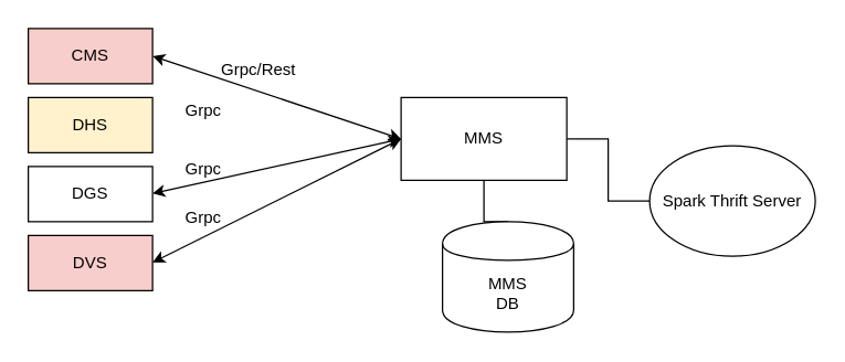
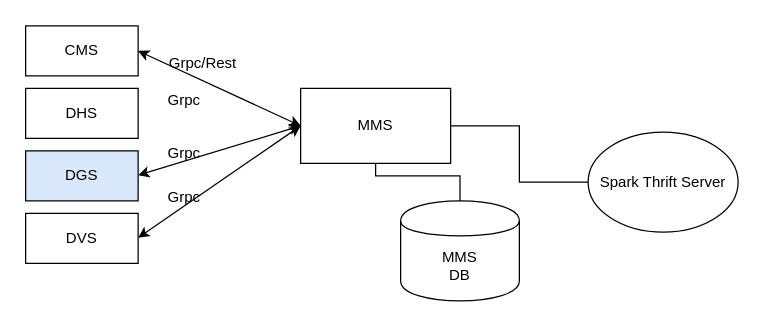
- <mxCell id="2" value="CMS" style="rounded=0;whiteSpace=wrap;html=1;fillColor=#f8cecc;" vertex="1" parent="1"><mxGeometry x="20" y="20" width="90" height="40" as="geometry" /></mxCell>
+ <mxCell id="2" value="CMS" style="rounded=0;whiteSpace=wrap;html=1;" vertex="1" parent="1"><mxGeometry x="20" y="20" width="90" height="40" as="geometry" /></mxCell>
- <mxCell id="17" value="Grpc/Rest" style="text;html=1;strokeColor=none;fillColor=none;align=center;verticalAlign=middle;whiteSpace=wrap;rounded=0;" vertex="1" parent="1"><mxGeometry x="167" y="40" width="40" height="20" as="geometry" /></mxCell>
+ <mxCell id="17" value="Grpc/Rest" style="text;html=1;strokeColor=none;fillColor=none;align=center;verticalAlign=middle;whiteSpace=wrap;rounded=0;" vertex="1" parent="1"><mxGeometry x="142" y="40" width="40" height="20" as="geometry" /></mxCell>
- <mxCell id="3" value="DHS" style="rounded=0;whiteSpace=wrap;html=1;fillColor=#fff2cc;" vertex="1" parent="1"><mxGeometry x="20" y="70" width="90" height="40" as="geometry" /></mxCell>
+ <mxCell id="3" value="DHS" style="rounded=0;whiteSpace=wrap;html=1;" vertex="1" parent="1"><mxGeometry x="20" y="70" width="90" height="40" as="geometry" /></mxCell>
- <mxCell id="7" value="MMS" style="rounded=0;whiteSpace=wrap;html=1;" vertex="1" parent="1"><mxGeometry x="290" y="70" width="120" height="60" as="geometry" /></mxCell>
+ <mxCell id="7" value="MMS" style="rounded=0;whiteSpace=wrap;html=1;" vertex="1" parent="1"><mxGeometry x="240" y="70" width="120" height="60" as="geometry" /></mxCell>
- <mxCell id="4" value="DGS" style="rounded=0;whiteSpace=wrap;html=1;" vertex="1" parent="1"><mxGeometry x="20" y="120" width="90" height="40" as="geometry" /></mxCell>
+ <mxCell id="4" value="DGS" style="rounded=0;whiteSpace=wrap;html=1;fillColor=#dae8fc;" vertex="1" parent="1"><mxGeometry x="20" y="120" width="90" height="40" as="geometry" /></mxCell>
- <mxCell id="5" value="DVS" style="rounded=0;whiteSpace=wrap;html=1;fillColor=#f8cecc;" vertex="1" parent="1"><mxGeometry x="20" y="170" width="90" height="40" as="geometry" /></mxCell>
+ <mxCell id="5" value="DVS" style="rounded=0;whiteSpace=wrap;html=1;" vertex="1" parent="1"><mxGeometry x="20" y="170" width="90" height="40" as="geometry" /></mxCell>
